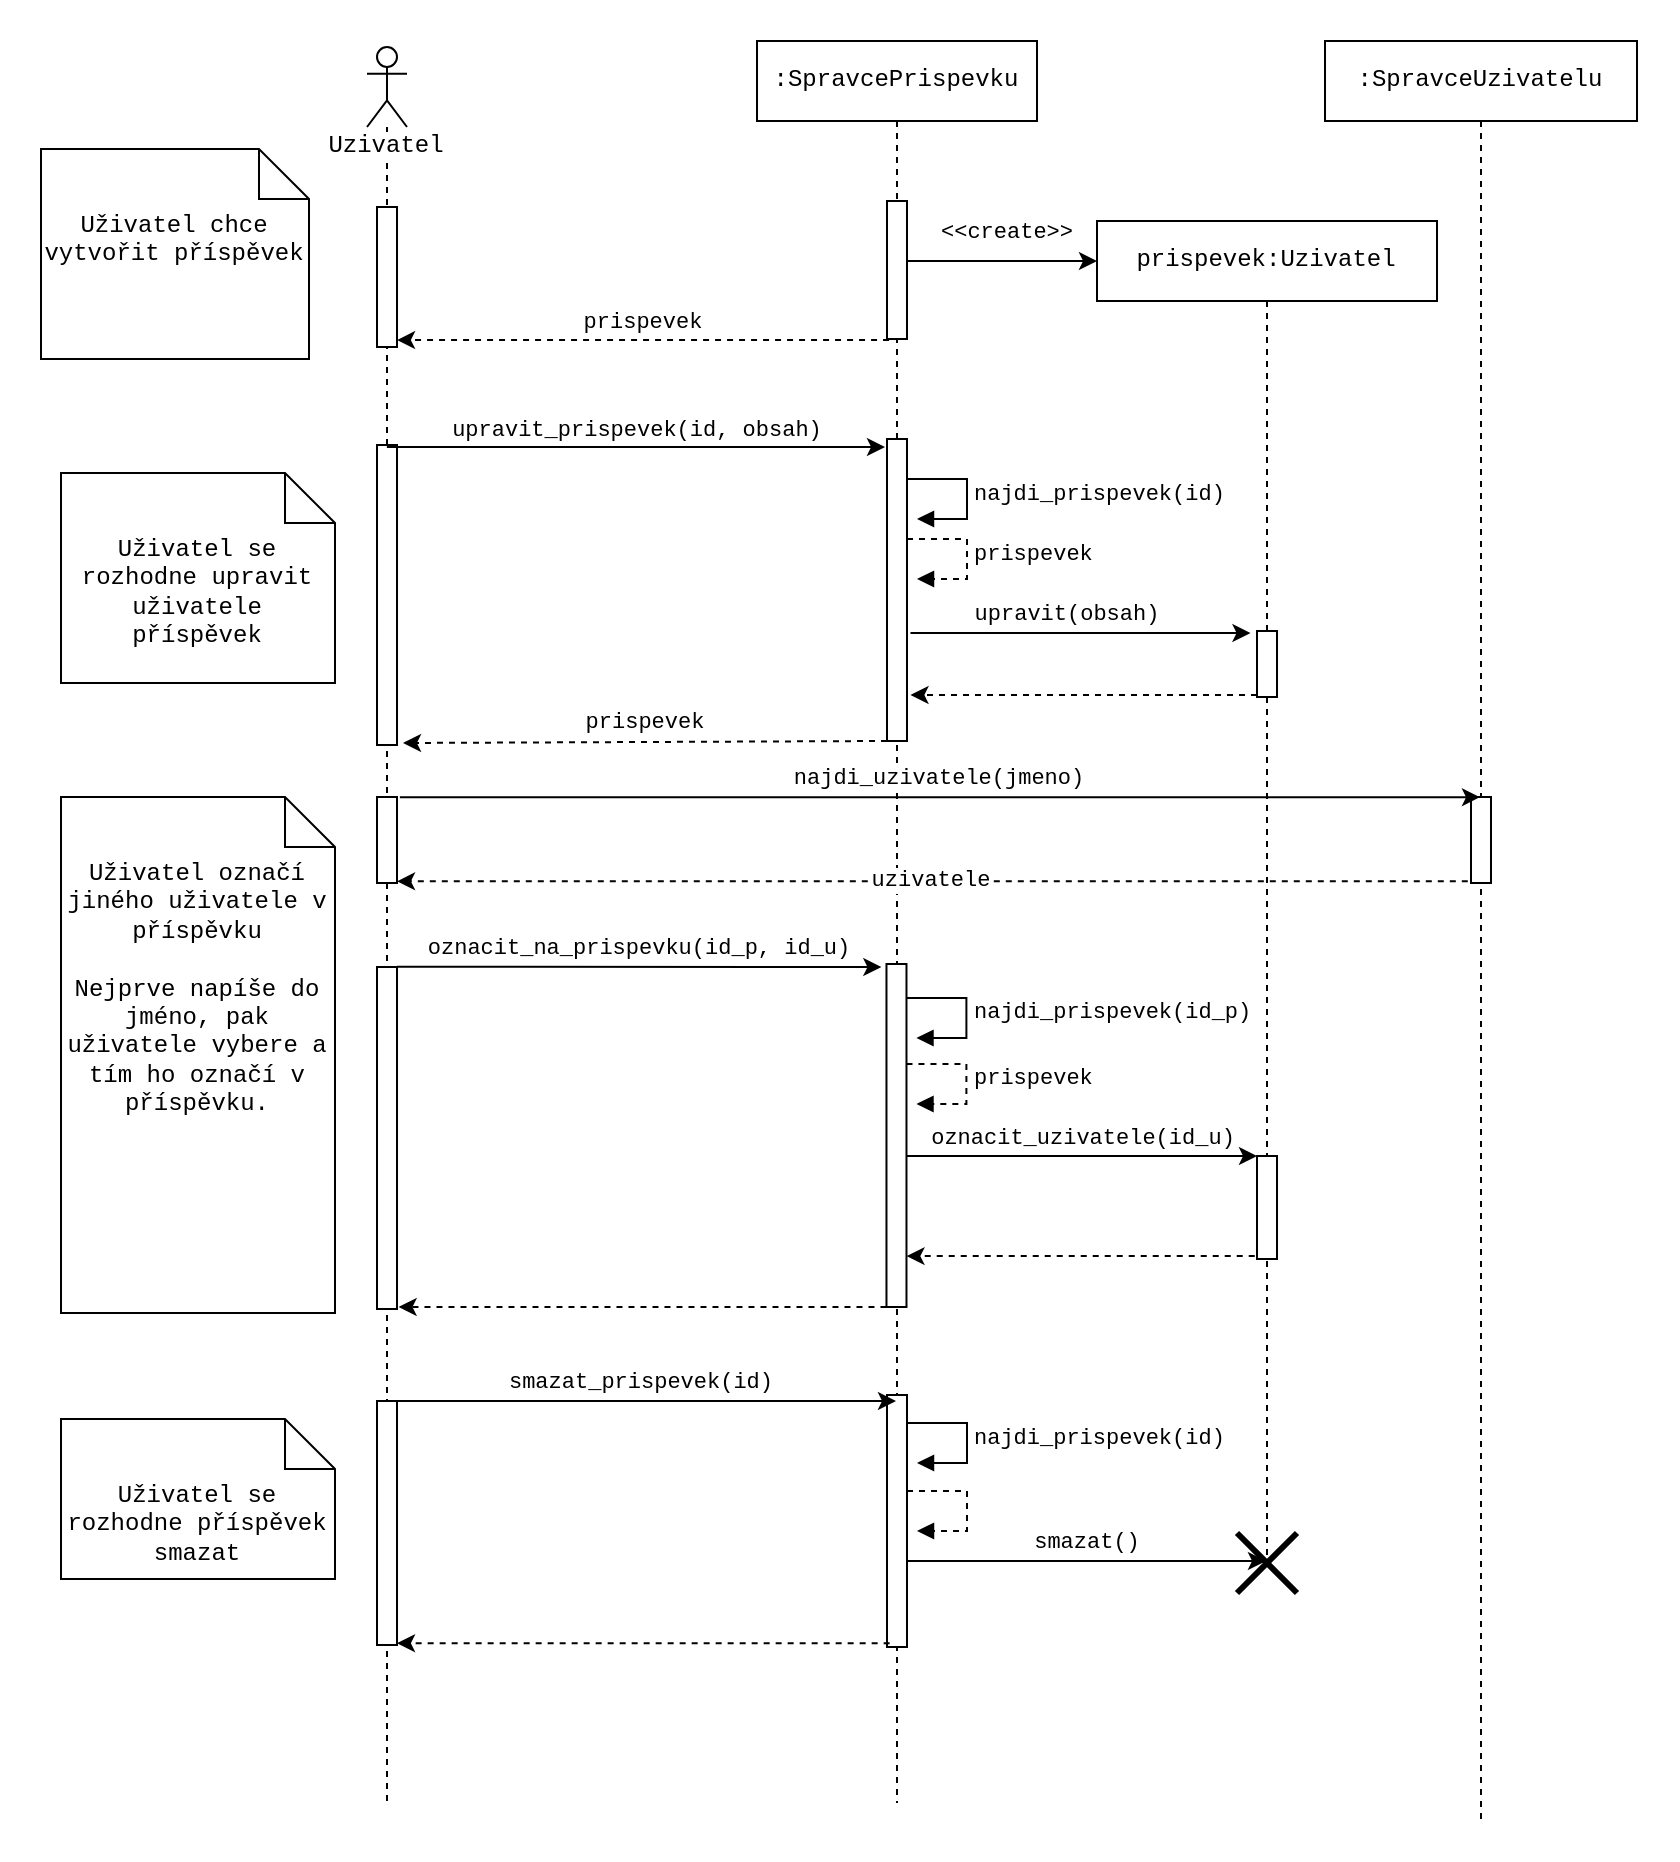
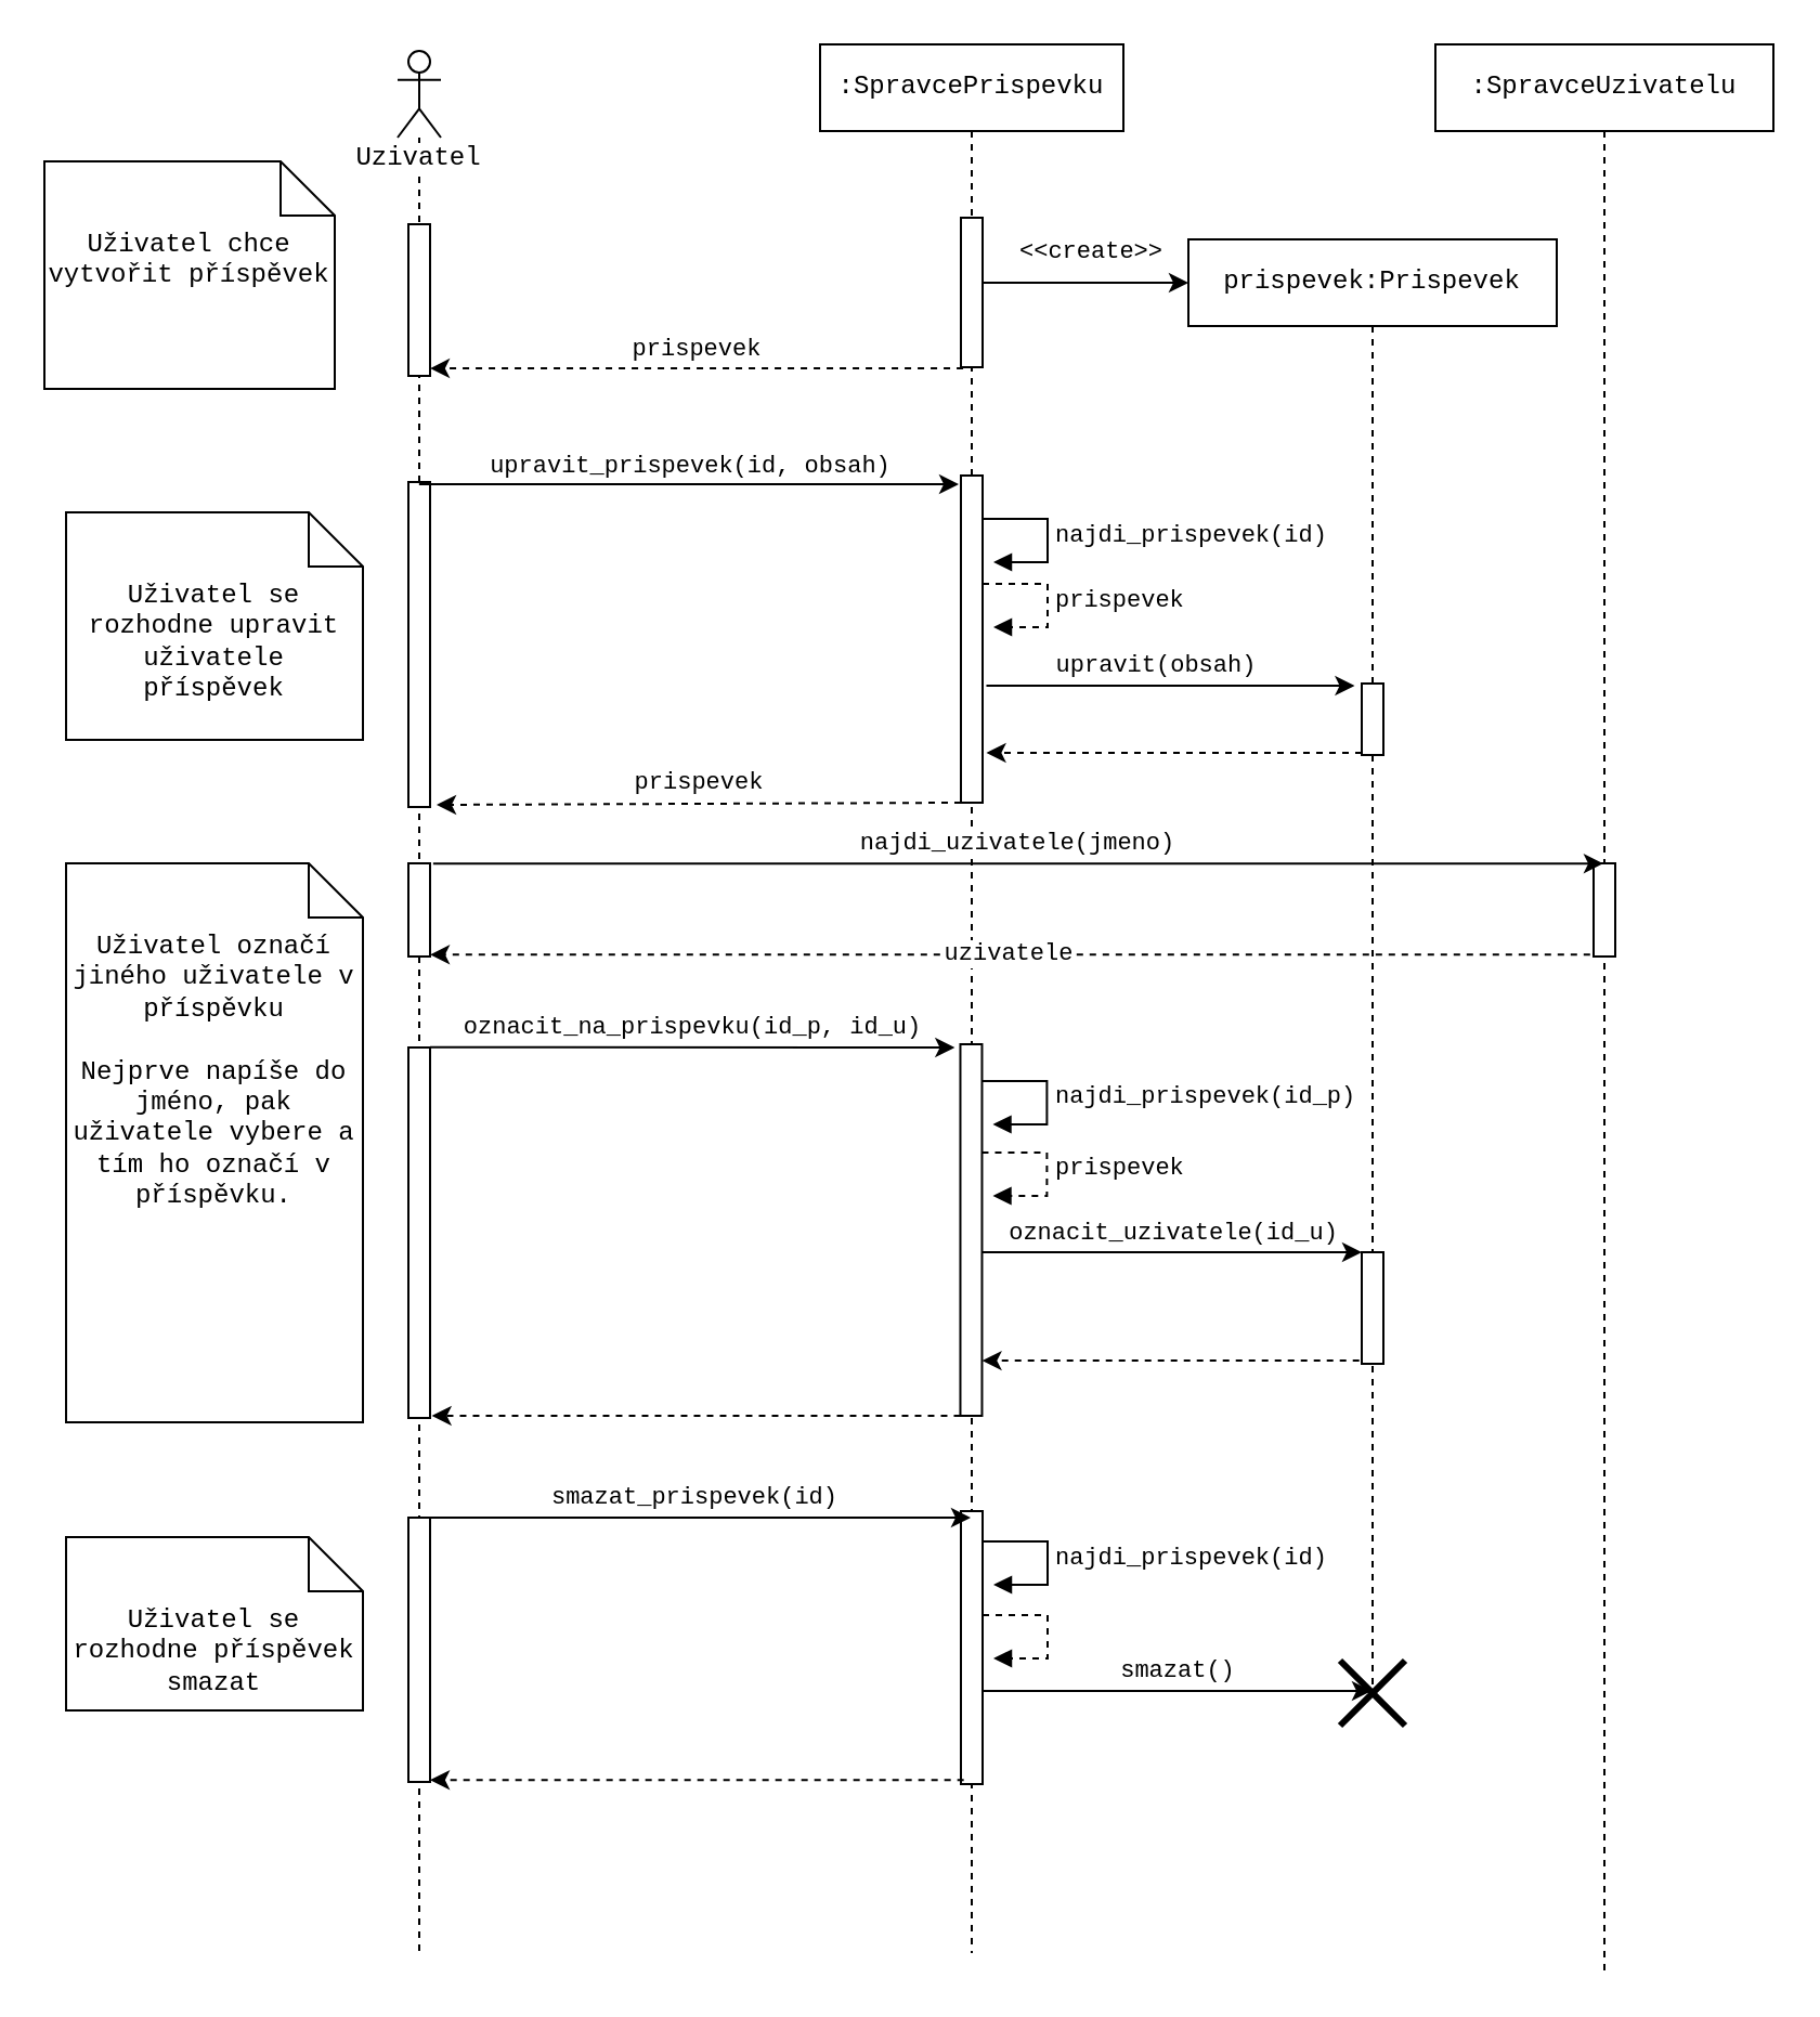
- <mxCell id="17" value="prispevek:Uzivatel" style="shape=umlLifeline;perimeter=lifelinePerimeter;whiteSpace=wrap;html=1;container=1;collapsible=0;recursiveResize=0;outlineConnect=0;fillColor=default;fontFamily=Courier New;" parent="1" vertex="1"><mxGeometry x="548" y="110" width="170" height="669" as="geometry" /></mxCell>
+ <mxCell id="17" value="prispevek:Prispevek" style="shape=umlLifeline;perimeter=lifelinePerimeter;whiteSpace=wrap;html=1;container=1;collapsible=0;recursiveResize=0;outlineConnect=0;fillColor=default;fontFamily=Courier New;" parent="1" vertex="1"><mxGeometry x="548" y="110" width="170" height="669" as="geometry" /></mxCell>
